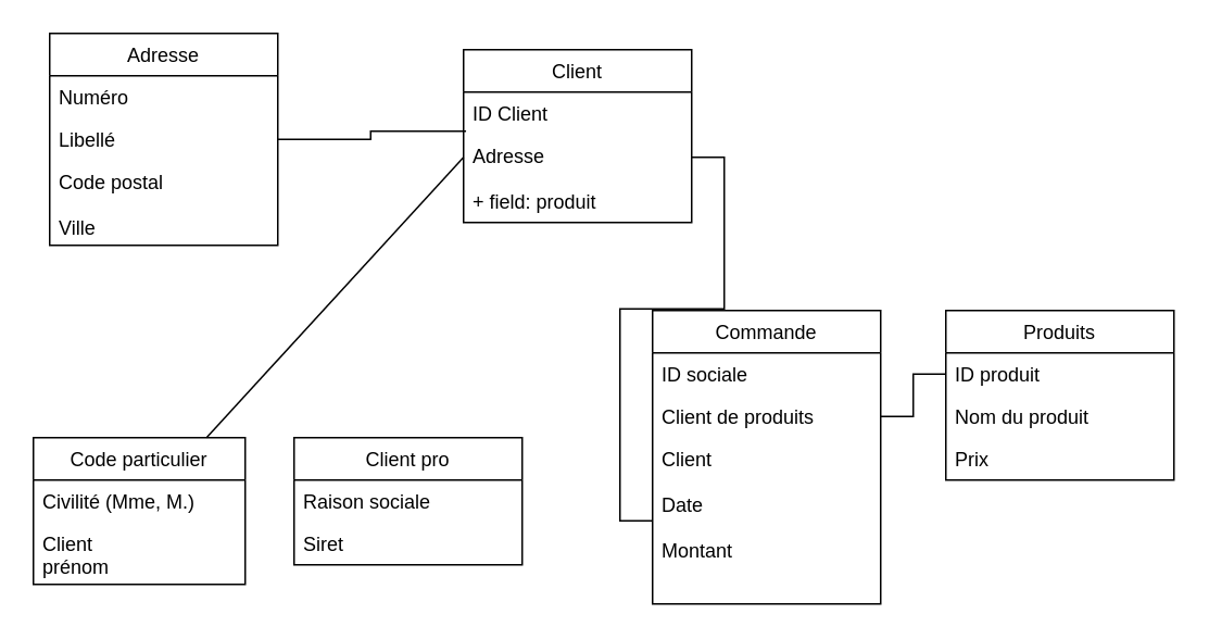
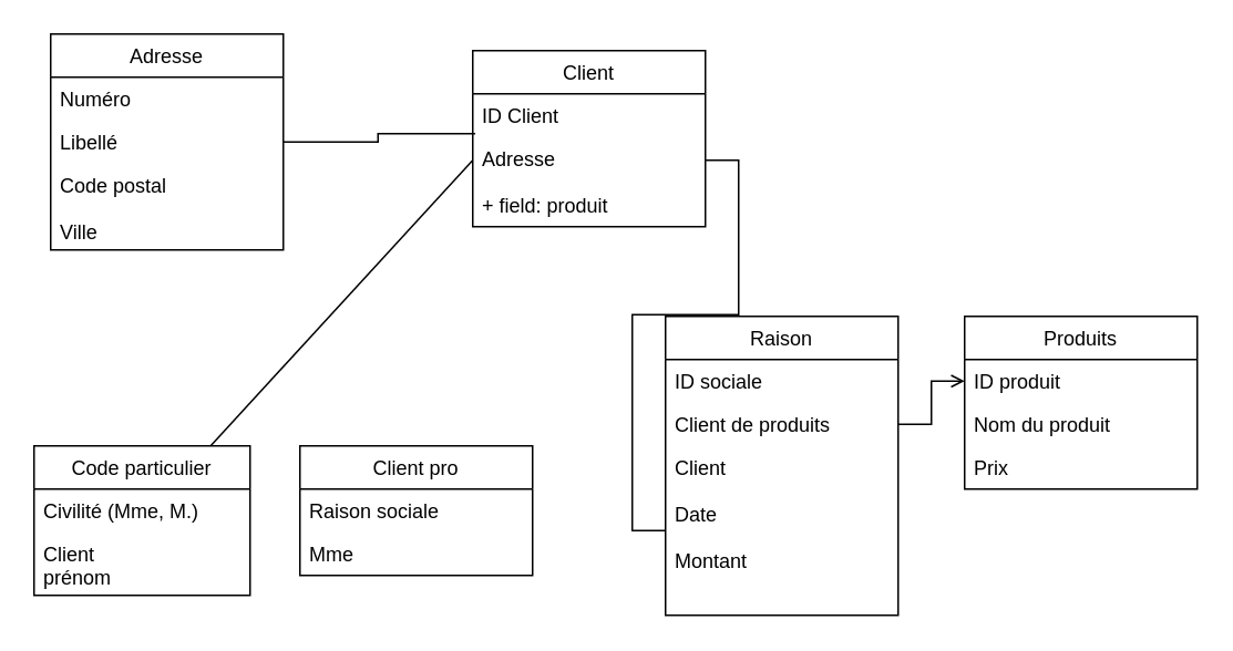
- <mxCell id="6" value="Commande" style="swimlane;fontStyle=0;childLayout=stackLayout;horizontal=1;startSize=26;fillColor=none;horizontalStack=0;resizeParent=1;resizeParentMax=0;resizeLast=0;collapsible=1;marginBottom=0;" vertex="1" parent="1"><mxGeometry x="400" y="190" width="140" height="180" as="geometry" /></mxCell>
+ <mxCell id="6" value="Raison" style="swimlane;fontStyle=0;childLayout=stackLayout;horizontal=1;startSize=26;fillColor=none;horizontalStack=0;resizeParent=1;resizeParentMax=0;resizeLast=0;collapsible=1;marginBottom=0;" vertex="1" parent="1"><mxGeometry x="400" y="190" width="140" height="180" as="geometry" /></mxCell>
- <mxCell id="15" style="edgeStyle=orthogonalEdgeStyle;rounded=0;orthogonalLoop=1;jettySize=auto;html=1;exitX=1;exitY=0.5;exitDx=0;exitDy=0;entryX=0;entryY=0.5;entryDx=0;entryDy=0;endArrow=none;endFill=0;" edge="1" parent="1" source="8" target="11"><mxGeometry relative="1" as="geometry" /></mxCell>
+ <mxCell id="15" style="edgeStyle=orthogonalEdgeStyle;rounded=0;orthogonalLoop=1;jettySize=auto;html=1;exitX=1;exitY=0.5;exitDx=0;exitDy=0;entryX=0;entryY=0.5;entryDx=0;entryDy=0;endArrow=open;endFill=0;" edge="1" parent="1" source="8" target="11"><mxGeometry relative="1" as="geometry" /></mxCell>
- <mxCell id="22" value="Siret" style="text;strokeColor=none;fillColor=none;align=left;verticalAlign=top;spacingLeft=4;spacingRight=4;overflow=hidden;rotatable=0;points=[[0,0.5],[1,0.5]];portConstraint=eastwest;" vertex="1" parent="20"><mxGeometry y="52" width="140" height="26" as="geometry" /></mxCell>
+ <mxCell id="22" value="Mme" style="text;strokeColor=none;fillColor=none;align=left;verticalAlign=top;spacingLeft=4;spacingRight=4;overflow=hidden;rotatable=0;points=[[0,0.5],[1,0.5]];portConstraint=eastwest;" vertex="1" parent="20"><mxGeometry y="52" width="140" height="26" as="geometry" /></mxCell>
